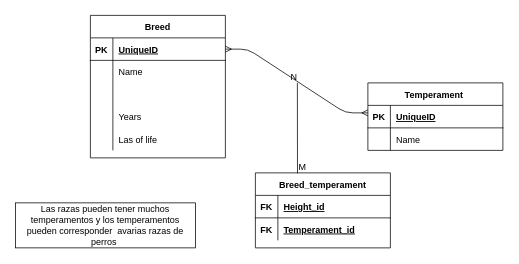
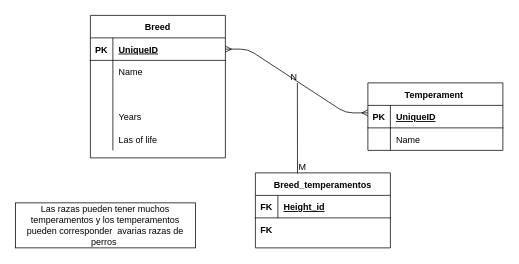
- <mxCell id="26" value="Breed_temperament" style="shape=table;startSize=30;container=1;collapsible=1;childLayout=tableLayout;fixedRows=1;rowLines=0;fontStyle=1;align=center;resizeLast=1;" vertex="1" parent="1"><mxGeometry x="340" y="230" width="180" height="100" as="geometry" /></mxCell>
+ <mxCell id="26" value="Breed_temperamentos" style="shape=table;startSize=30;container=1;collapsible=1;childLayout=tableLayout;fixedRows=1;rowLines=0;fontStyle=1;align=center;resizeLast=1;" vertex="1" parent="1"><mxGeometry x="340" y="230" width="180" height="100" as="geometry" /></mxCell>
- <mxCell id="32" value="Temperament_id" style="shape=partialRectangle;connectable=0;fillColor=none;top=0;left=0;bottom=0;right=0;align=left;spacingLeft=6;overflow=hidden;fontStyle=5;" vertex="1" parent="30"><mxGeometry x="30" width="150" height="30" as="geometry" /></mxCell>
